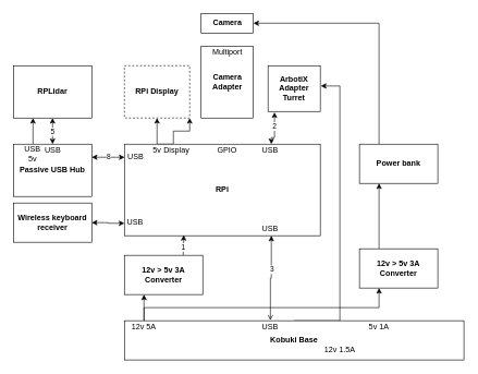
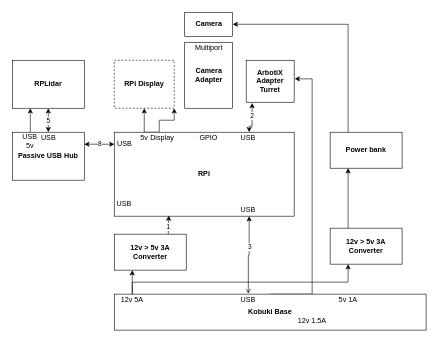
- <mxCell id="33" value="&lt;b&gt;Camera&lt;/b&gt;" style="rounded=0;whiteSpace=wrap;html=1;" parent="1" vertex="1"><mxGeometry x="307.5" y="20" width="80" height="30" as="geometry" /></mxCell>
+ <mxCell id="33" value="&lt;b&gt;Camera&lt;/b&gt;" style="rounded=0;whiteSpace=wrap;html=1;" parent="1" vertex="1"><mxGeometry x="307.5" y="20" width="80" height="40" as="geometry" /></mxCell>
- <mxCell id="38" value="&lt;b&gt;Wireless keyboard receiver&lt;/b&gt;" style="rounded=0;whiteSpace=wrap;html=1;" parent="1" vertex="1"><mxGeometry x="20" y="310" width="120" height="60" as="geometry" /></mxCell>
- <mxCell id="37" style="edgeStyle=orthogonalEdgeStyle;rounded=0;orthogonalLoop=1;jettySize=auto;html=1;exitX=1;exitY=0.5;exitDx=0;exitDy=0;entryX=0;entryY=0.864;entryDx=0;entryDy=0;entryPerimeter=0;startArrow=classic;startFill=1;" parent="1" source="38" target="10" edge="1"><mxGeometry relative="1" as="geometry" /></mxCell>
